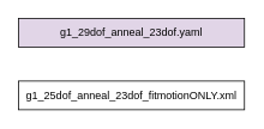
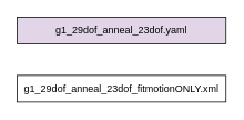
- <mxCell id="3" value="g1_25dof_anneal_23dof_fitmotionONLY.xml" style="rounded=0;whiteSpace=wrap;html=1;" vertex="1" parent="1"><mxGeometry x="20" y="90" width="251" height="32" as="geometry" /></mxCell>
+ <mxCell id="3" value="g1_29dof_anneal_23dof_fitmotionONLY.xml" style="rounded=0;whiteSpace=wrap;html=1;" vertex="1" parent="1"><mxGeometry x="20" y="90" width="251" height="32" as="geometry" /></mxCell>
